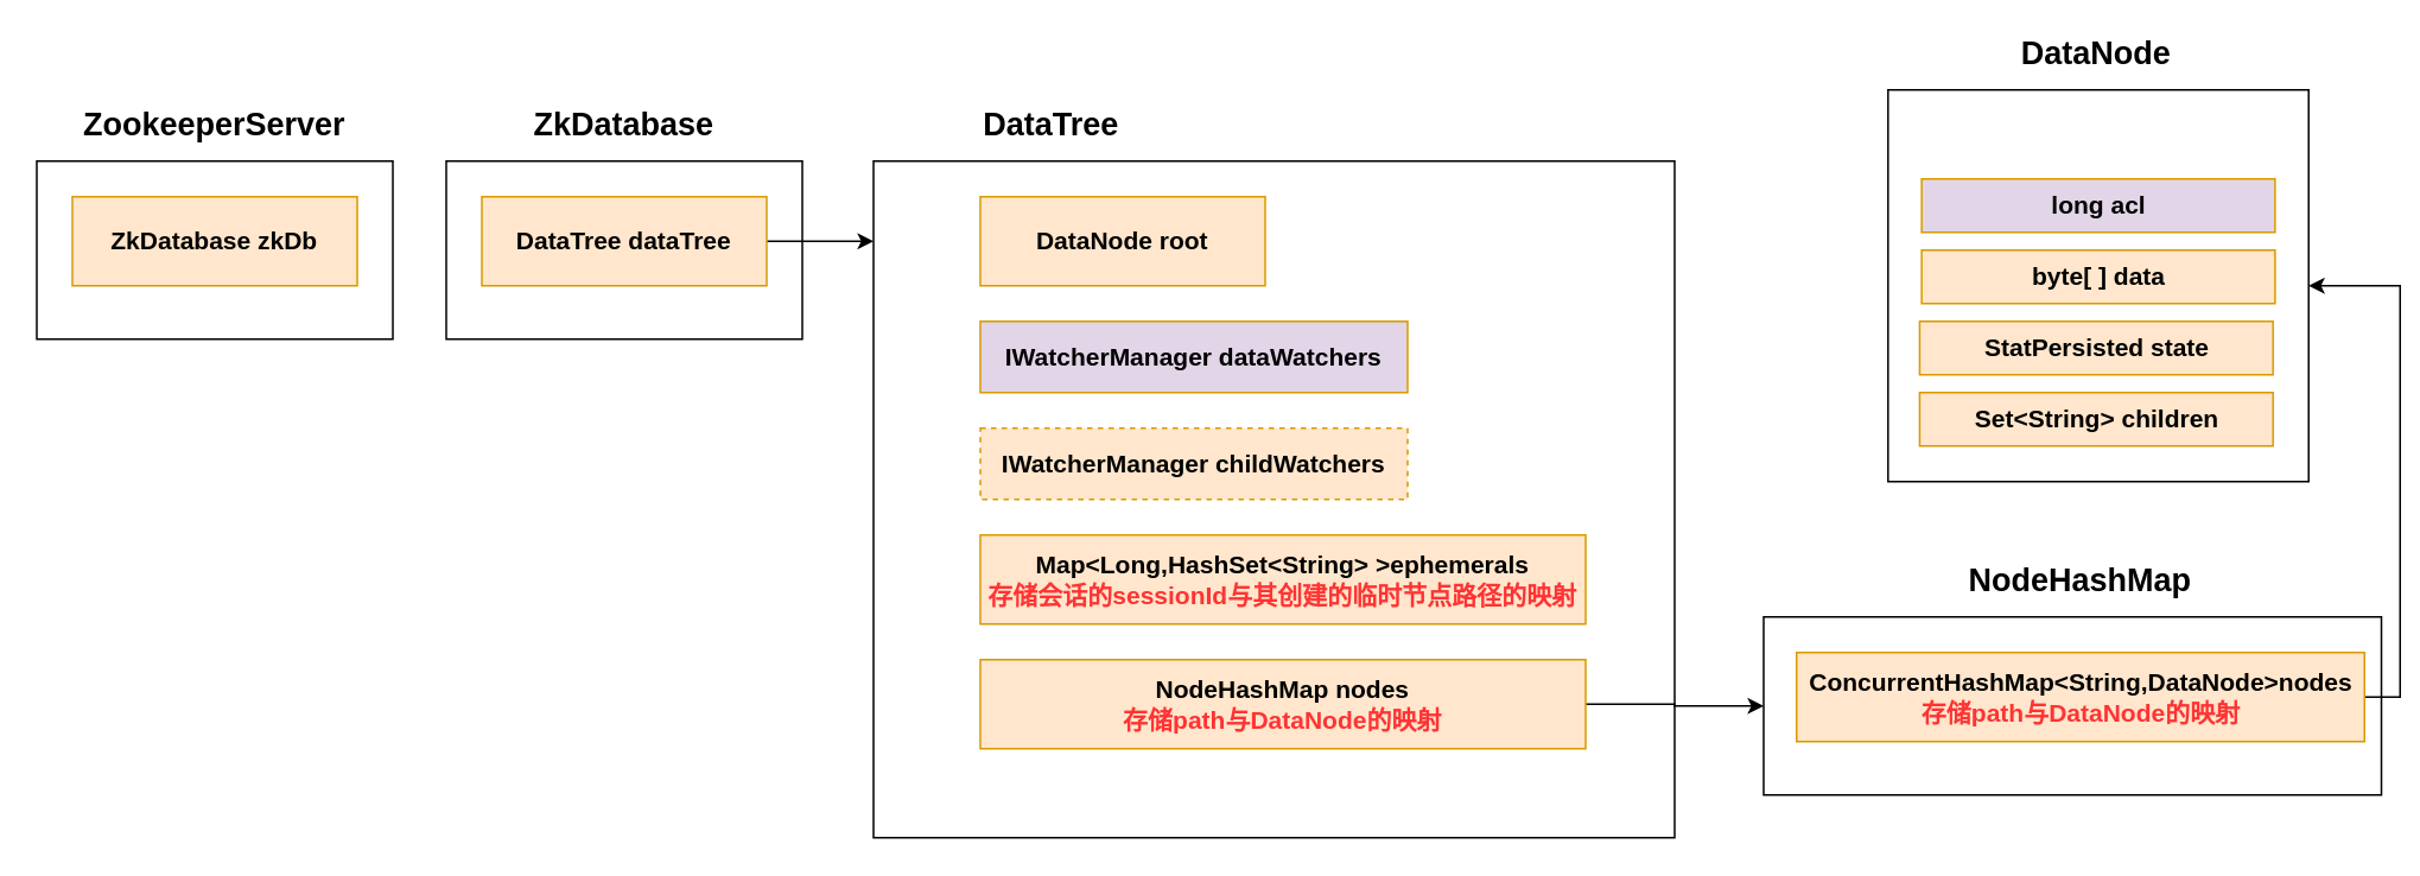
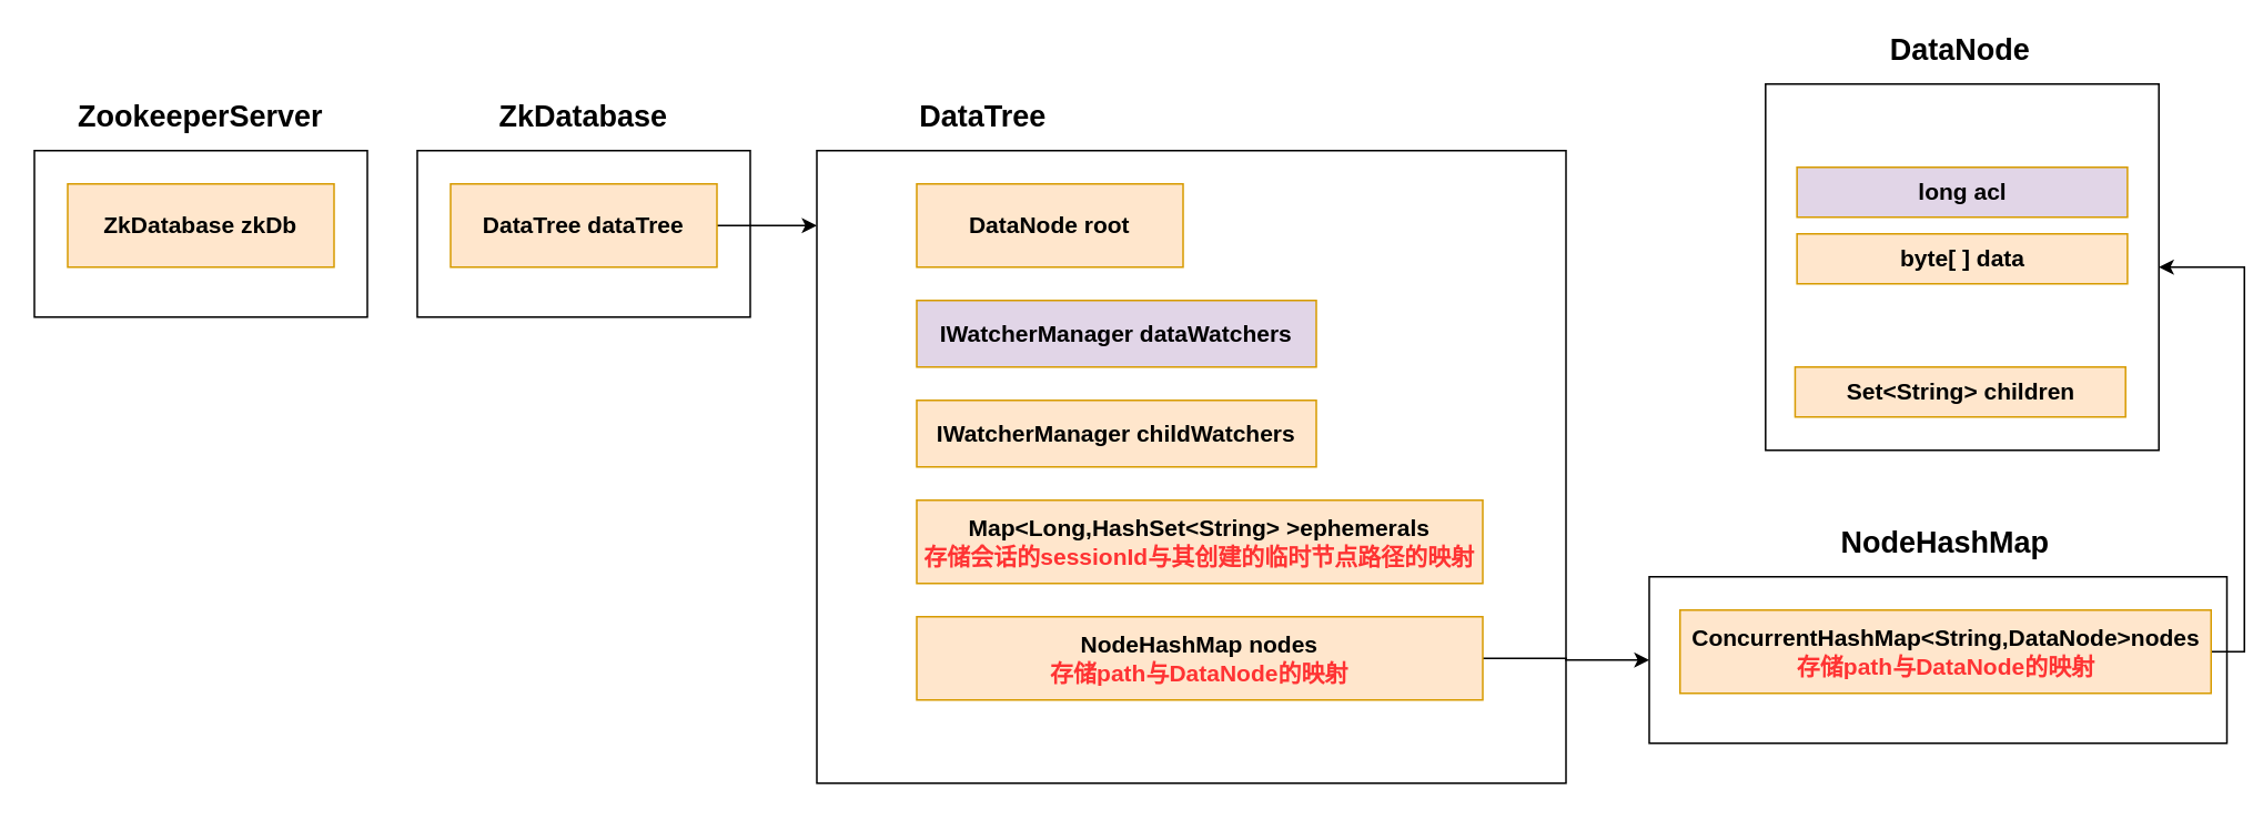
- <mxCell id="25" value="&lt;b&gt;&lt;font style=&quot;font-size: 14px&quot;&gt;StatPersisted state&lt;br&gt;&lt;/font&gt;&lt;/b&gt;" style="rounded=0;whiteSpace=wrap;html=1;fillColor=#ffe6cc;strokeColor=#d79b00;" vertex="1" parent="1"><mxGeometry x="1077.63" y="180" width="198.5" height="30" as="geometry" /></mxCell>
- <mxCell id="13" value="&lt;b&gt;&lt;font style=&quot;font-size: 14px&quot;&gt;IWatcherManager childWatchers&lt;/font&gt;&lt;/b&gt;" style="rounded=0;whiteSpace=wrap;html=1;fillColor=#ffe6cc;strokeColor=#d79b00;dashed=1;" parent="1" vertex="1"><mxGeometry x="550" y="240" width="240" height="40" as="geometry" /></mxCell>
+ <mxCell id="13" value="&lt;b&gt;&lt;font style=&quot;font-size: 14px&quot;&gt;IWatcherManager childWatchers&lt;/font&gt;&lt;/b&gt;" style="rounded=0;whiteSpace=wrap;html=1;fillColor=#ffe6cc;strokeColor=#d79b00;" parent="1" vertex="1"><mxGeometry x="550" y="240" width="240" height="40" as="geometry" /></mxCell>
